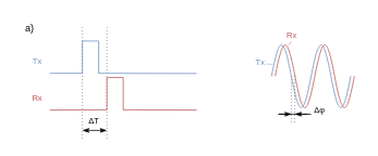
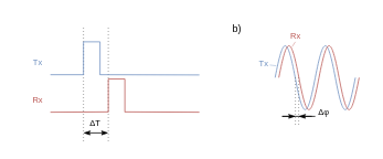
- <mxCell id="17" value="a)" style="text;html=1;align=center;verticalAlign=middle;resizable=0;points=[];autosize=1;strokeColor=none;fillColor=none;" parent="1" vertex="1"><mxGeometry x="20" y="20" width="30" height="30" as="geometry" /></mxCell>
+ <mxCell id="18" value="b)" style="text;html=1;align=center;verticalAlign=middle;resizable=0;points=[];autosize=1;strokeColor=none;fillColor=none;" parent="1" vertex="1"><mxGeometry x="270" y="20" width="30" height="30" as="geometry" /></mxCell>
